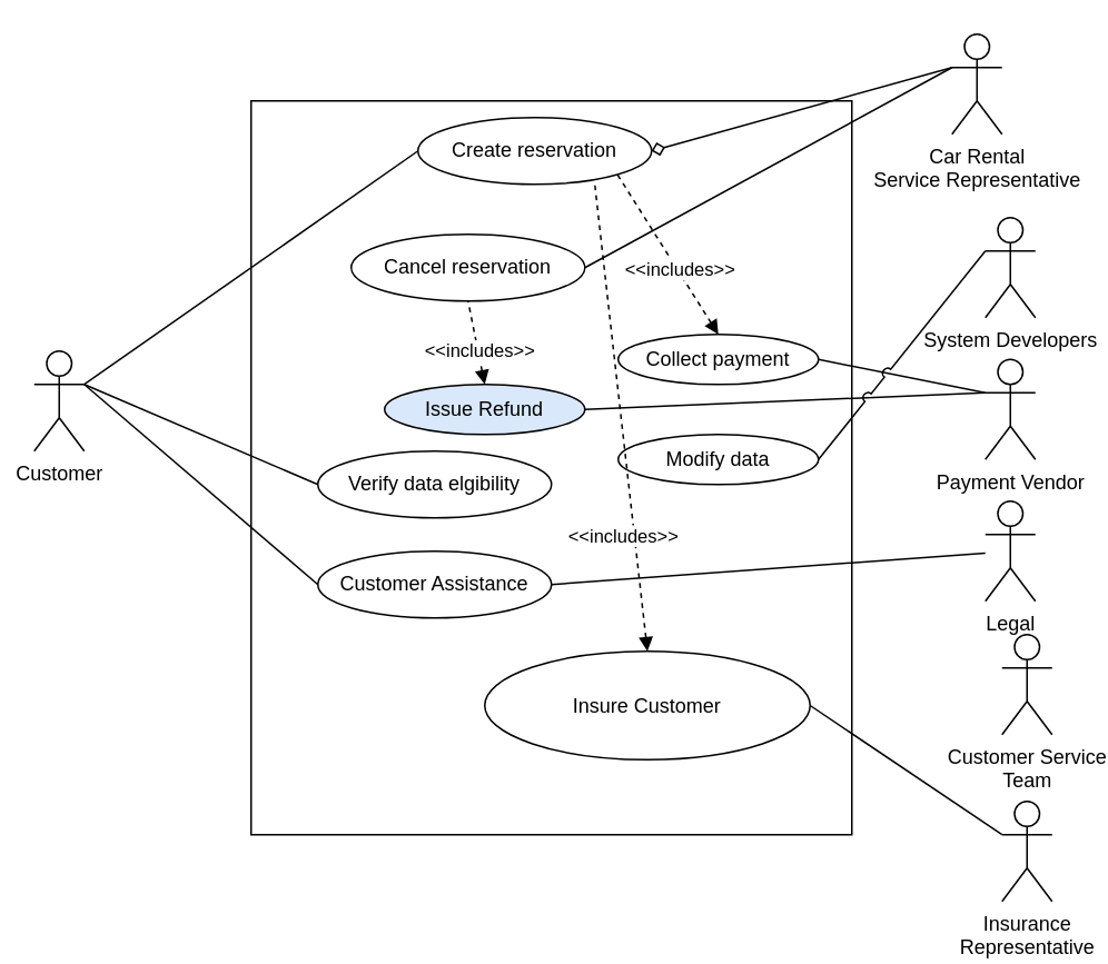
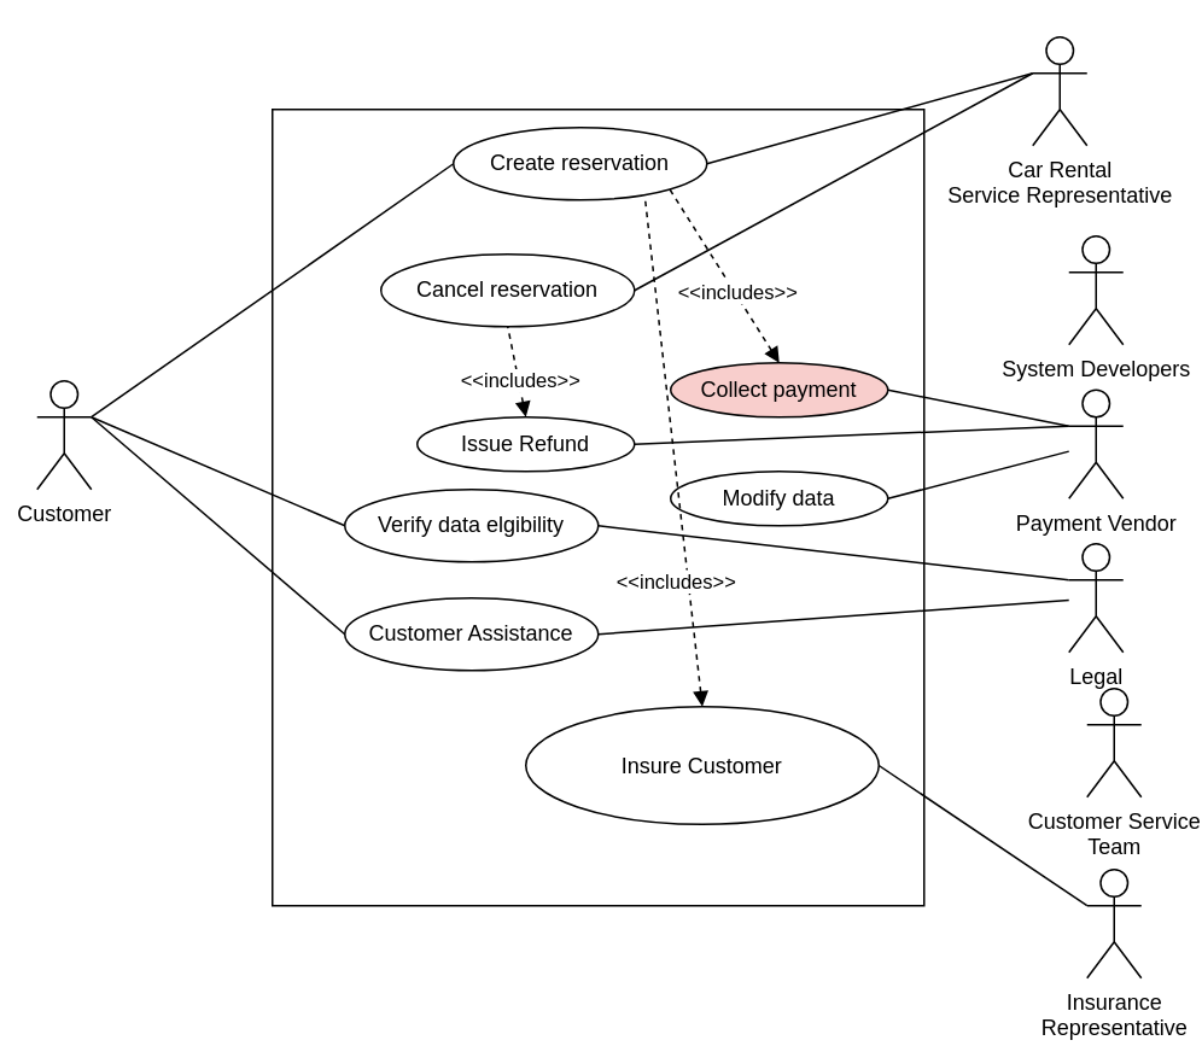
- <mxCell id="6" value="" style="rounded=0;orthogonalLoop=1;jettySize=auto;html=1;entryX=1;entryY=0.5;entryDx=0;entryDy=0;endArrow=diamond;endFill=0;exitX=0;exitY=0.333;exitDx=0;exitDy=0;exitPerimeter=0;" edge="1" parent="1" source="7" target="12"><mxGeometry relative="1" as="geometry" /></mxCell>
+ <mxCell id="6" value="" style="rounded=0;orthogonalLoop=1;jettySize=auto;html=1;entryX=1;entryY=0.5;entryDx=0;entryDy=0;endArrow=none;endFill=0;exitX=0;exitY=0.333;exitDx=0;exitDy=0;exitPerimeter=0;" edge="1" parent="1" source="7" target="12"><mxGeometry relative="1" as="geometry" /></mxCell>
- <mxCell id="24" style="rounded=0;orthogonalLoop=1;jettySize=auto;html=1;entryX=0;entryY=0.333;entryDx=0;entryDy=0;endArrow=none;endFill=0;exitX=1;exitY=0.5;exitDx=0;exitDy=0;entryPerimeter=0;jumpStyle=arc;" edge="1" parent="1" source="23" target="5"><mxGeometry relative="1" as="geometry"><mxPoint x="320" y="250" as="sourcePoint" /><mxPoint x="590" y="250" as="targetPoint" /></mxGeometry></mxCell>
+ <mxCell id="24" style="rounded=0;orthogonalLoop=1;jettySize=auto;html=1;endArrow=none;endFill=0;exitX=1;exitY=0.5;exitDx=0;exitDy=0;jumpStyle=arc;" edge="1" parent="1" source="23" target="8"><mxGeometry relative="1" as="geometry"><mxPoint x="320" y="250" as="sourcePoint" /><mxPoint x="590" y="250" as="targetPoint" /></mxGeometry></mxCell>
- <mxCell id="17" value="Collect payment" style="ellipse;whiteSpace=wrap;html=1;" vertex="1" parent="1"><mxGeometry x="370" y="200" width="120" height="30" as="geometry" /></mxCell>
+ <mxCell id="17" value="Collect payment" style="ellipse;whiteSpace=wrap;html=1;fillColor=#f8cecc;" vertex="1" parent="1"><mxGeometry x="370" y="200" width="120" height="30" as="geometry" /></mxCell>
- <mxCell id="19" value="Issue Refund" style="ellipse;whiteSpace=wrap;html=1;fillColor=#dae8fc;" vertex="1" parent="1"><mxGeometry x="230" y="230" width="120" height="30" as="geometry" /></mxCell>
+ <mxCell id="19" value="Issue Refund" style="ellipse;whiteSpace=wrap;html=1;" vertex="1" parent="1"><mxGeometry x="230" y="230" width="120" height="30" as="geometry" /></mxCell>
+ <mxCell id="29" style="rounded=0;orthogonalLoop=1;jettySize=auto;html=1;entryX=1;entryY=0.5;entryDx=0;entryDy=0;endArrow=none;endFill=0;exitX=0;exitY=0.333;exitDx=0;exitDy=0;exitPerimeter=0;jumpStyle=arc;jumpSize=7;" edge="1" parent="1" source="9" target="28"><mxGeometry relative="1" as="geometry"><mxPoint x="120" y="150" as="sourcePoint" /><mxPoint x="190" y="170" as="targetPoint" /></mxGeometry></mxCell>
